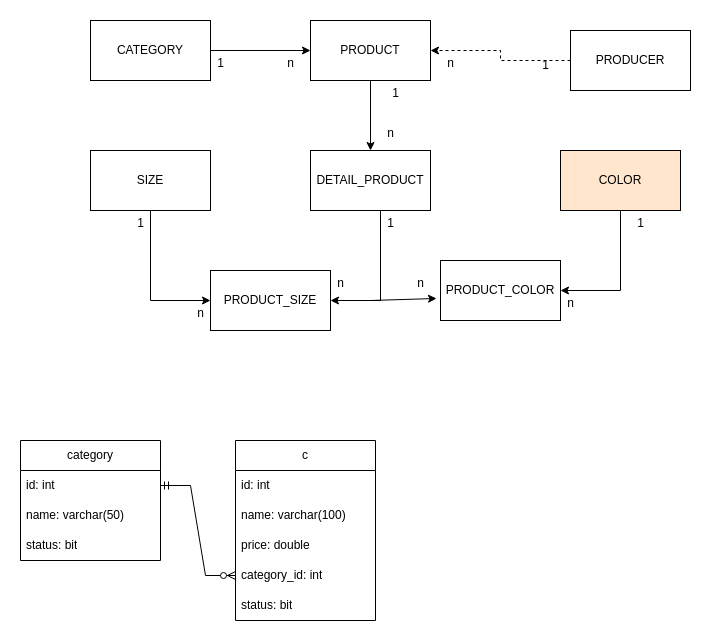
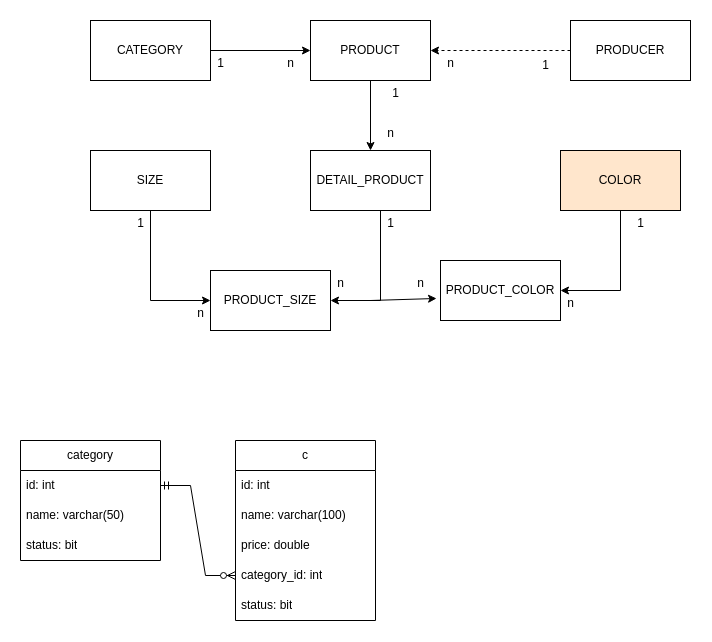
- <mxCell id="9" value="PRODUCER" style="rounded=0;whiteSpace=wrap;html=1;" parent="1" vertex="1"><mxGeometry x="570" y="30" width="120" height="60" as="geometry" /></mxCell>
+ <mxCell id="9" value="PRODUCER" style="rounded=0;whiteSpace=wrap;html=1;" parent="1" vertex="1"><mxGeometry x="570" y="20" width="120" height="60" as="geometry" /></mxCell>
